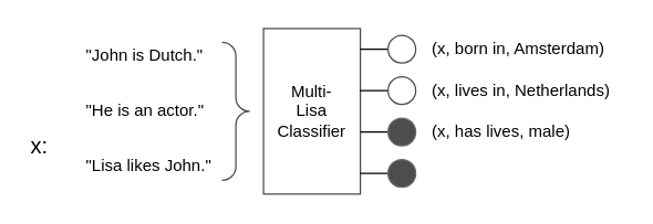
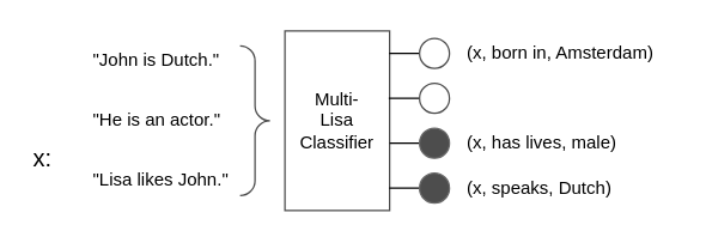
- <mxCell id="16" value="(x, lives in, Netherlands)" style="text;html=1;strokeColor=none;fillColor=none;align=left;verticalAlign=middle;whiteSpace=wrap;rounded=0;" vertex="1" parent="1"><mxGeometry x="310" y="55" width="140" height="20" as="geometry" /></mxCell>
+ <mxCell id="18" value="(x, speaks, Dutch)" style="text;html=1;strokeColor=none;fillColor=none;align=left;verticalAlign=middle;whiteSpace=wrap;rounded=0;" vertex="1" parent="1"><mxGeometry x="310" y="115" width="140" height="20" as="geometry" /></mxCell>
